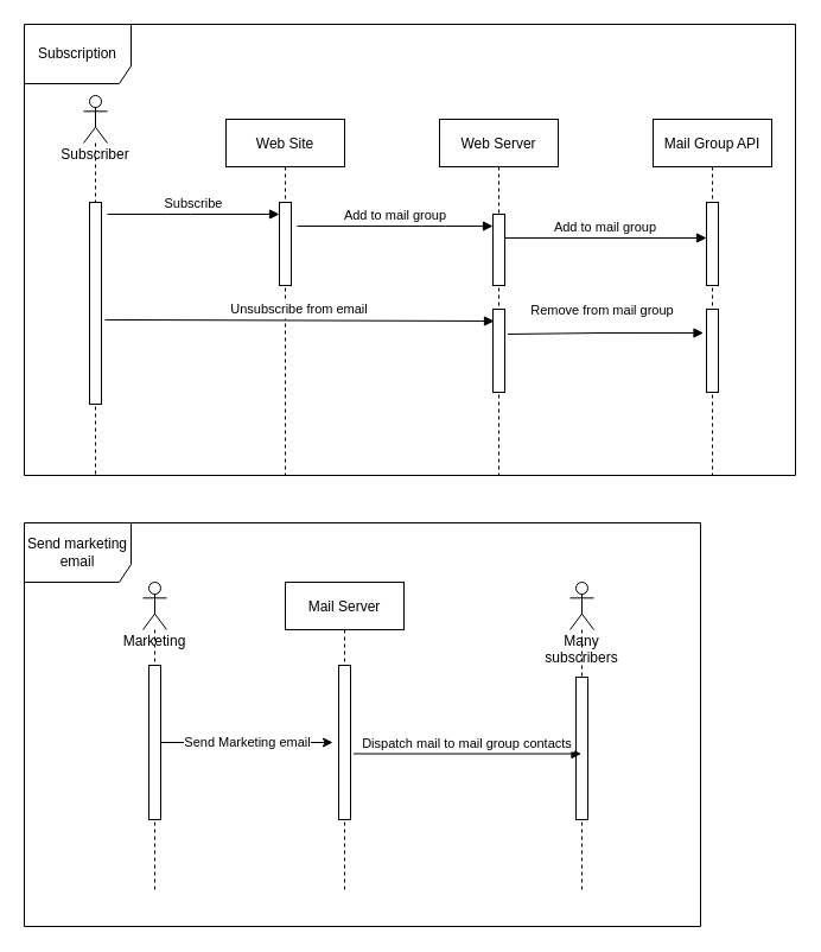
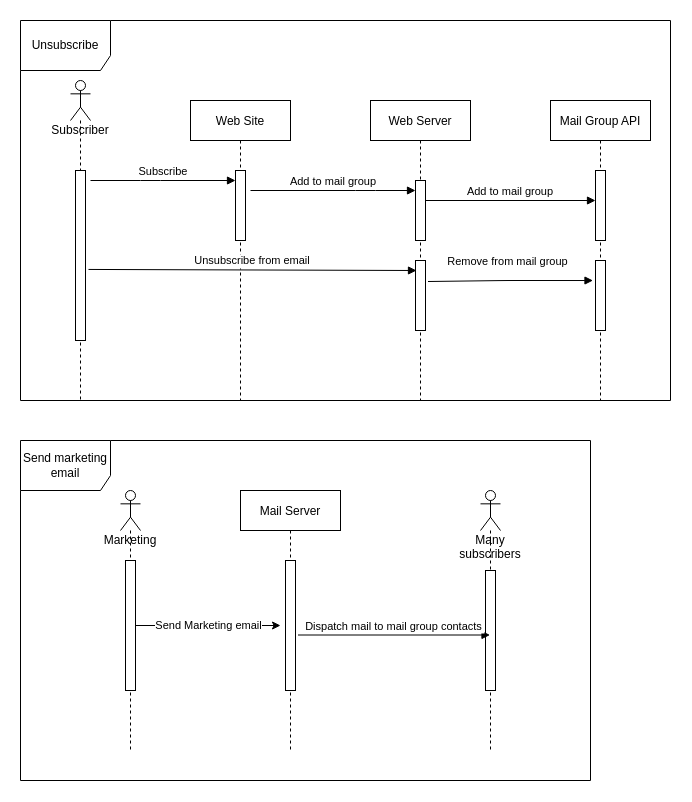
- <mxCell id="25" value="Subscription" style="shape=umlFrame;whiteSpace=wrap;html=1;width=90;height=50;" vertex="1" parent="1"><mxGeometry x="20" y="20" width="650" height="380" as="geometry" /></mxCell>
+ <mxCell id="25" value="Unsubscribe" style="shape=umlFrame;whiteSpace=wrap;html=1;width=90;height=50;" vertex="1" parent="1"><mxGeometry x="20" y="20" width="650" height="380" as="geometry" /></mxCell>
